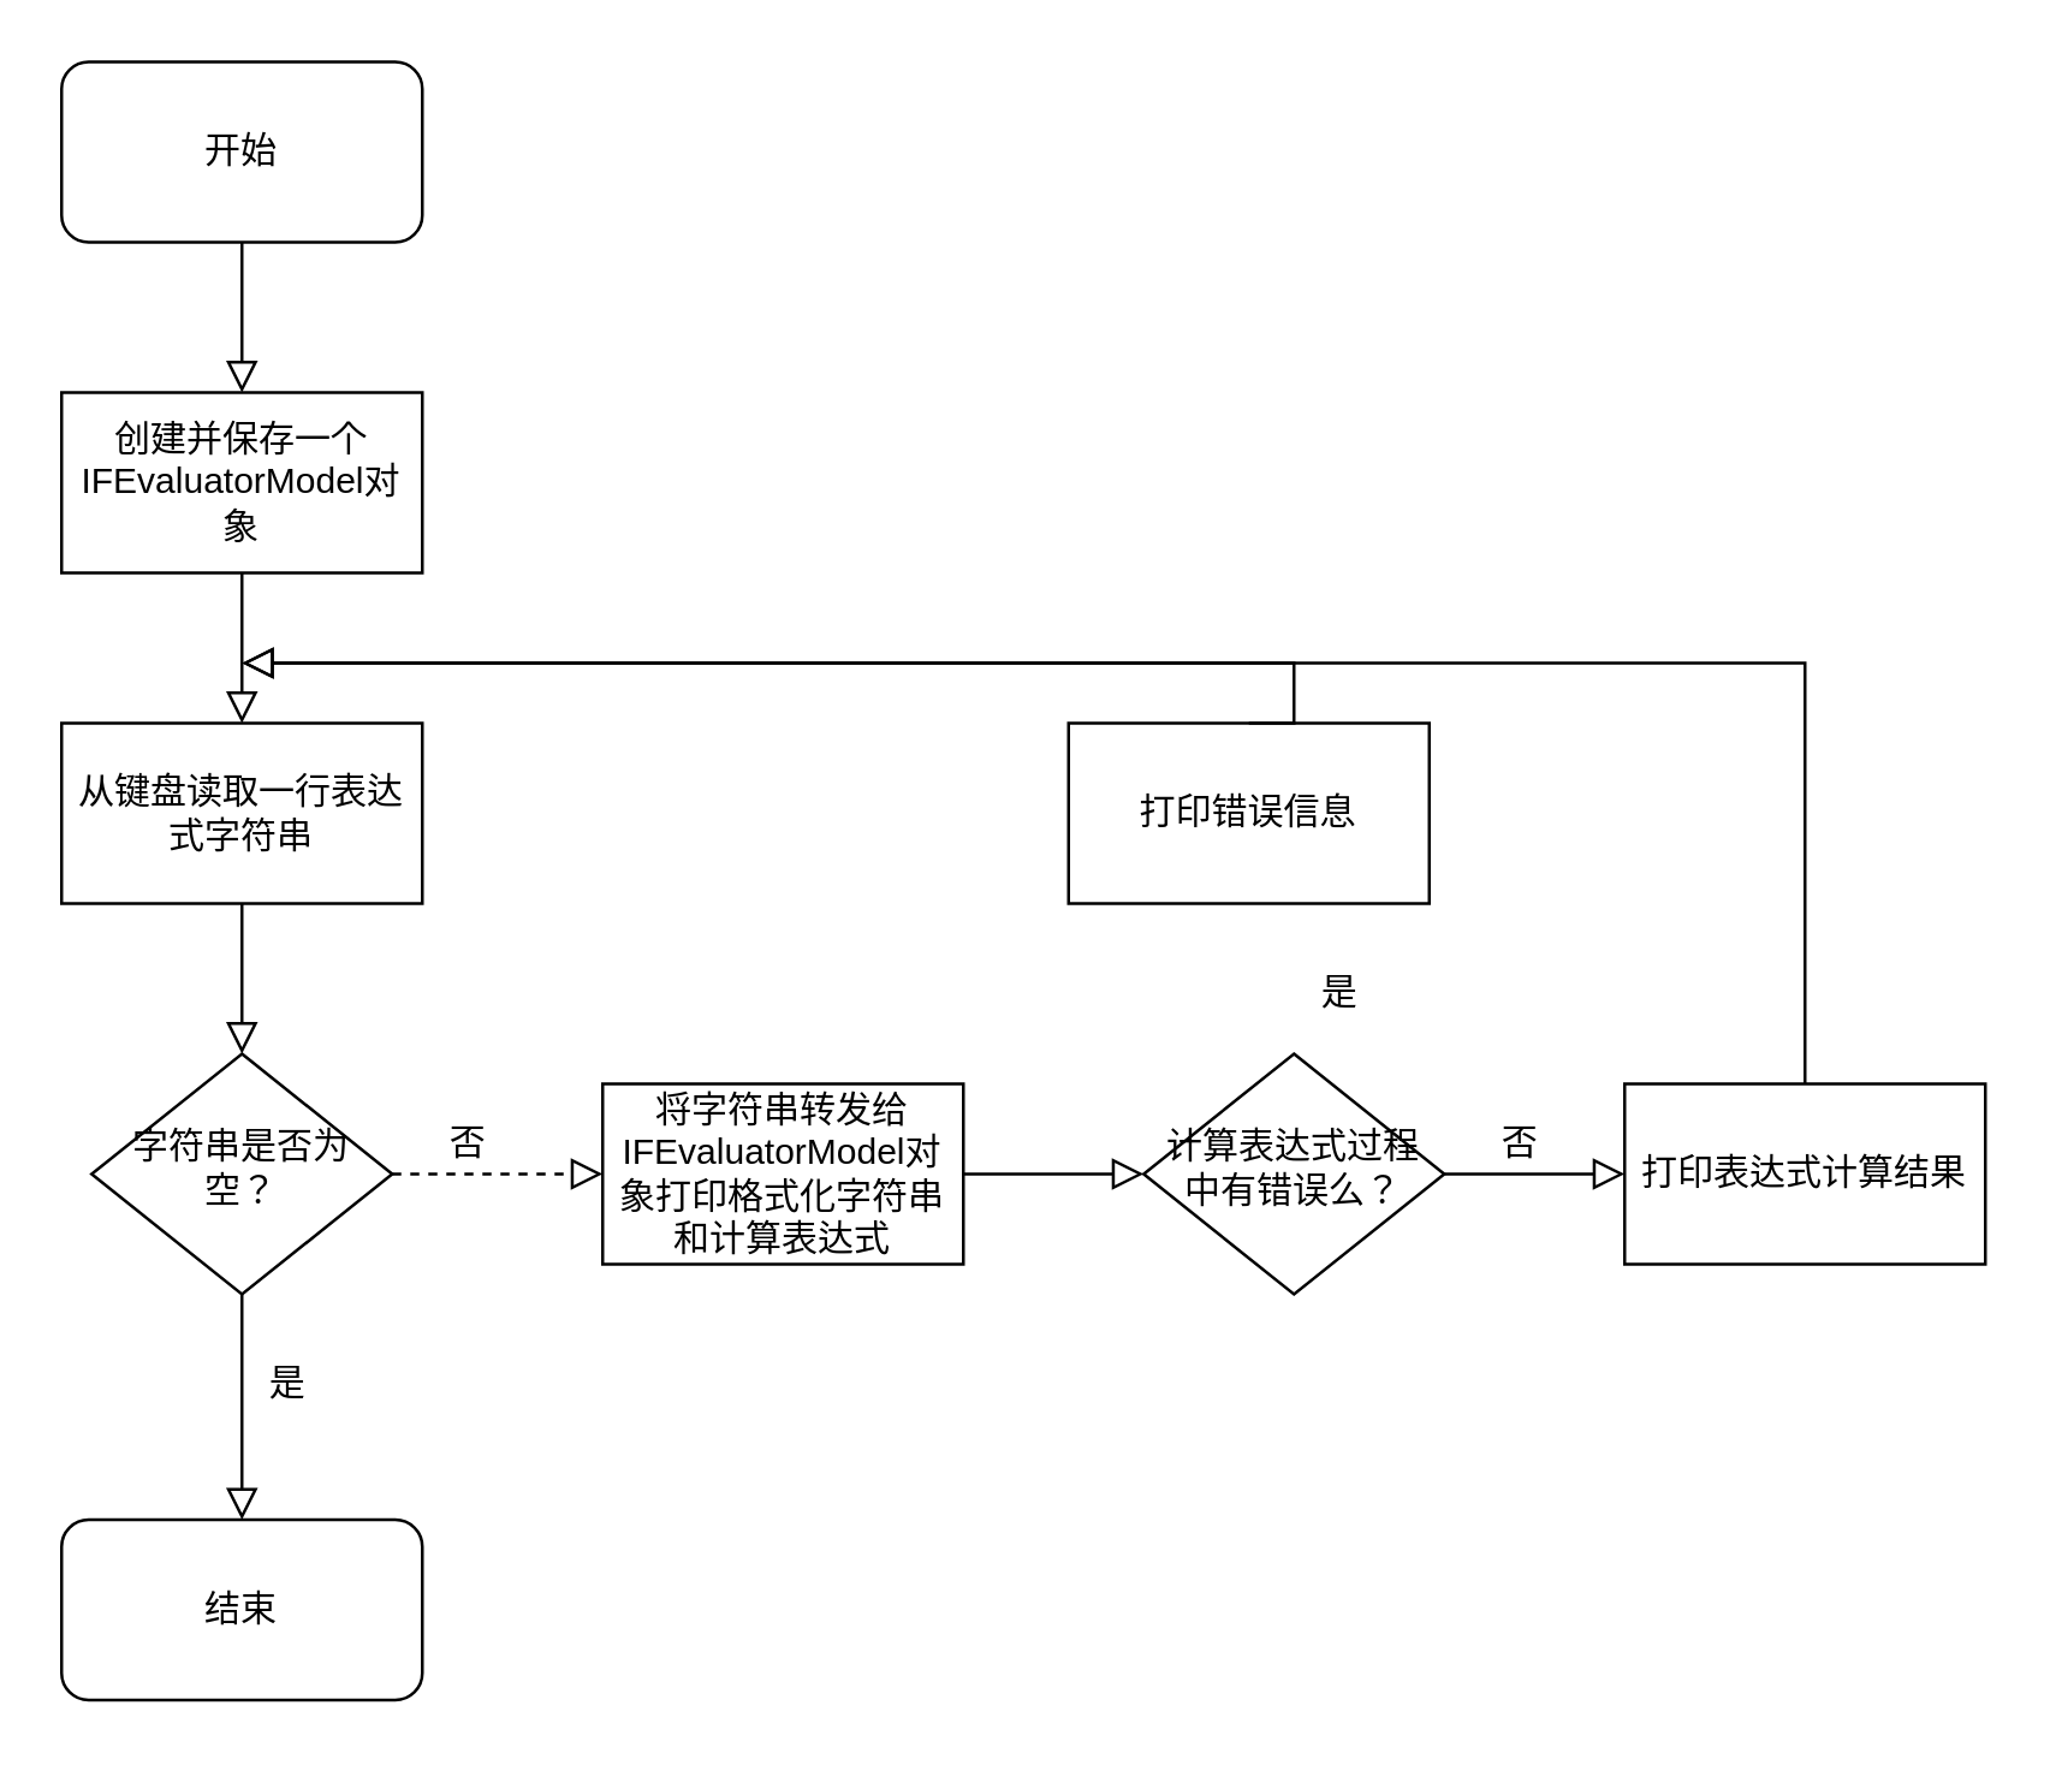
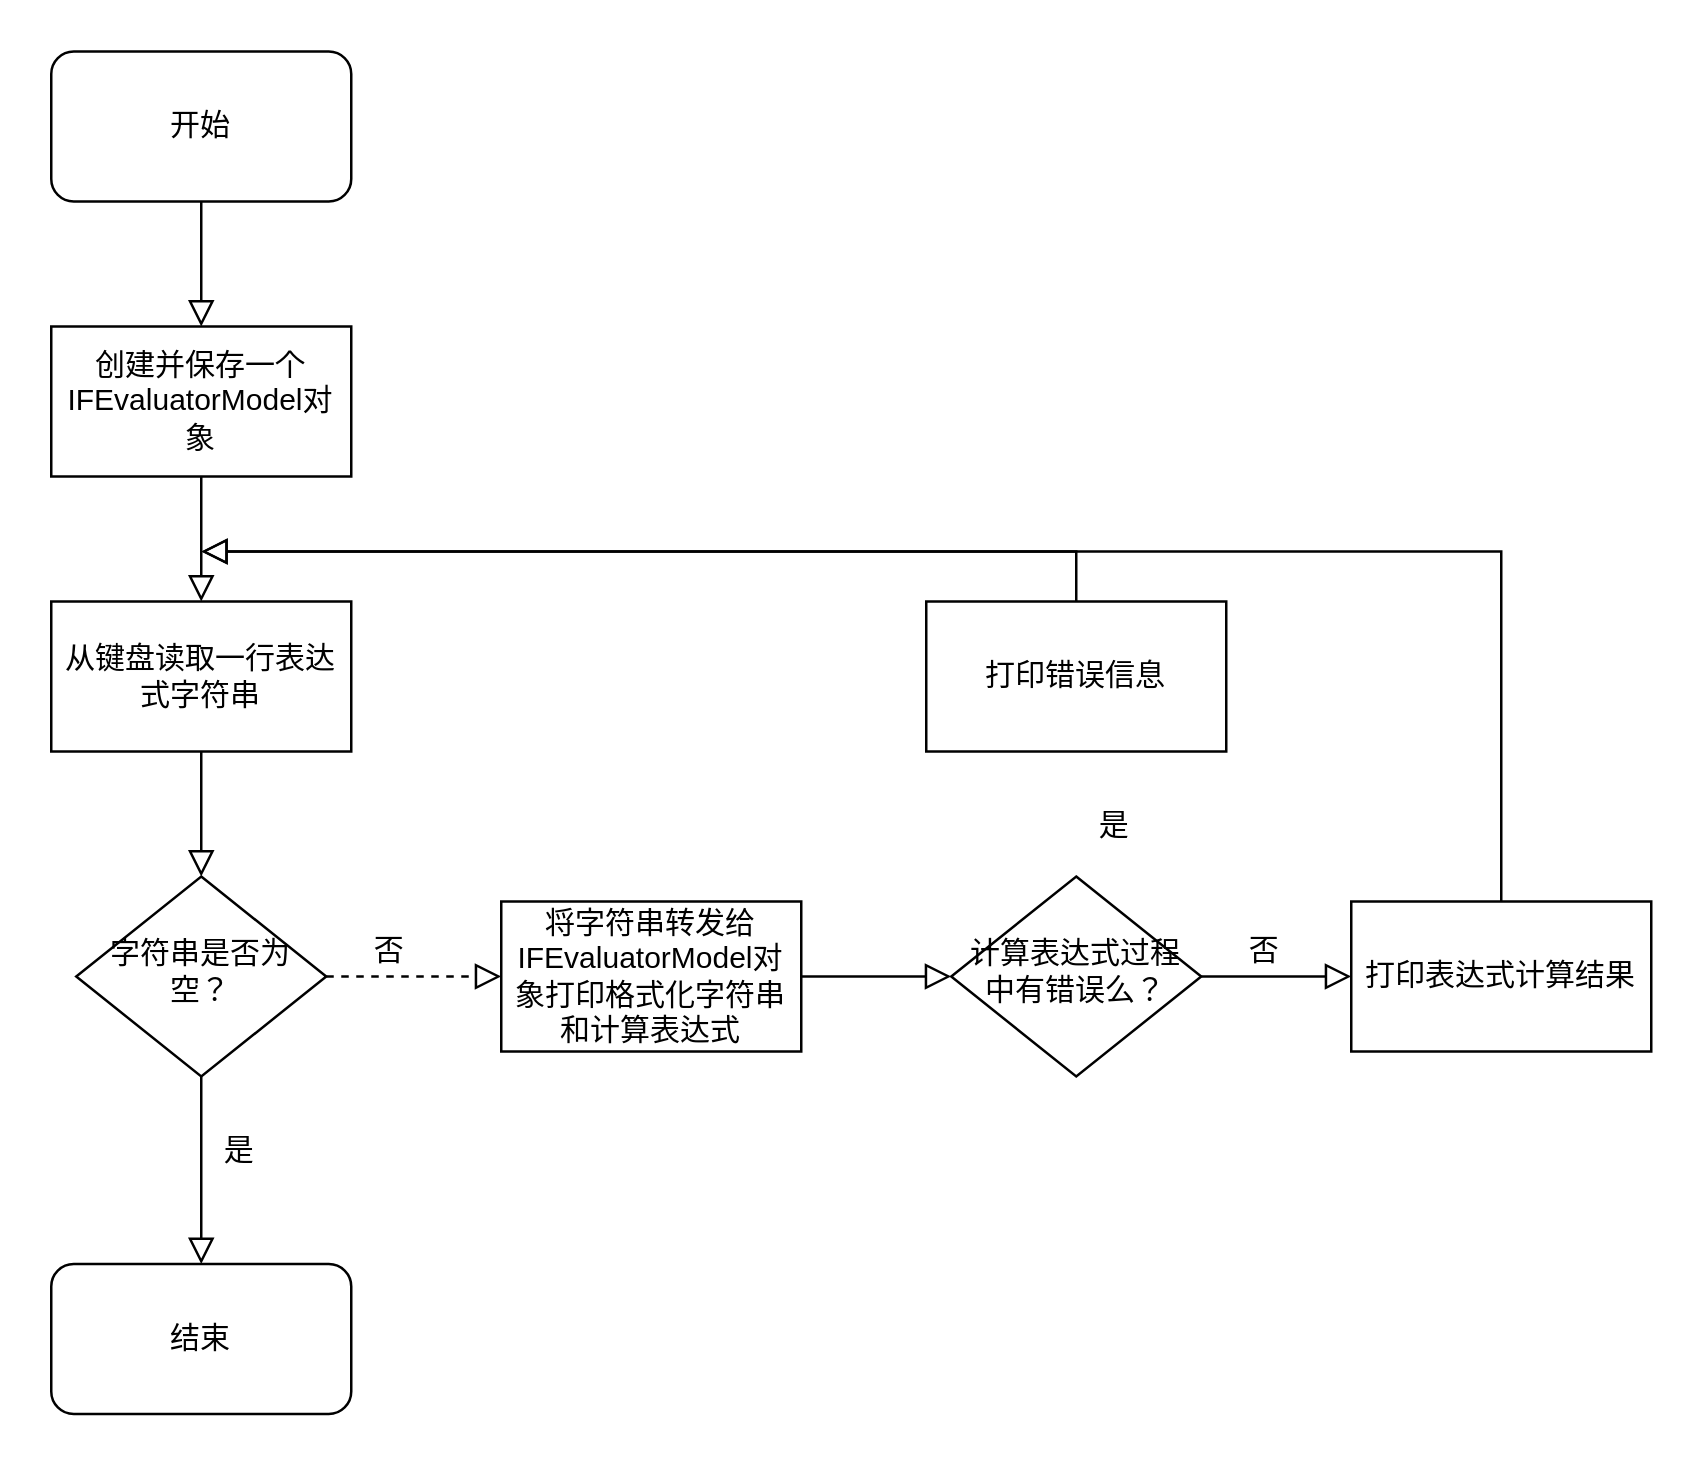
- <mxCell id="19" value="打印错误信息" style="rounded=0;whiteSpace=wrap;html=1;" vertex="1" parent="1"><mxGeometry x="355" y="240" width="120" height="60" as="geometry" /></mxCell>
+ <mxCell id="19" value="打印错误信息" style="rounded=0;whiteSpace=wrap;html=1;" vertex="1" parent="1"><mxGeometry x="370" y="240" width="120" height="60" as="geometry" /></mxCell>
